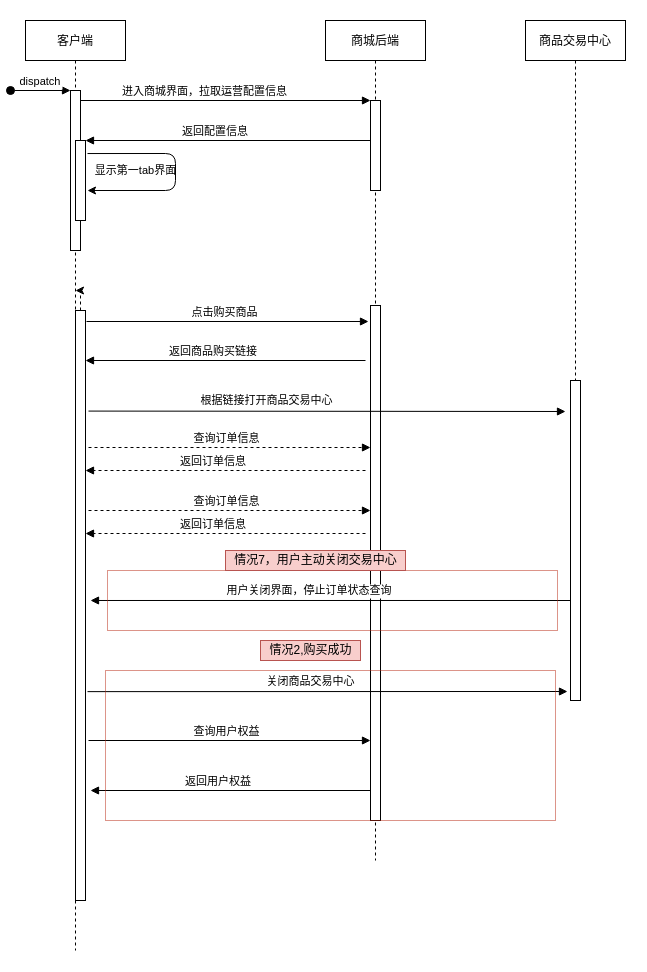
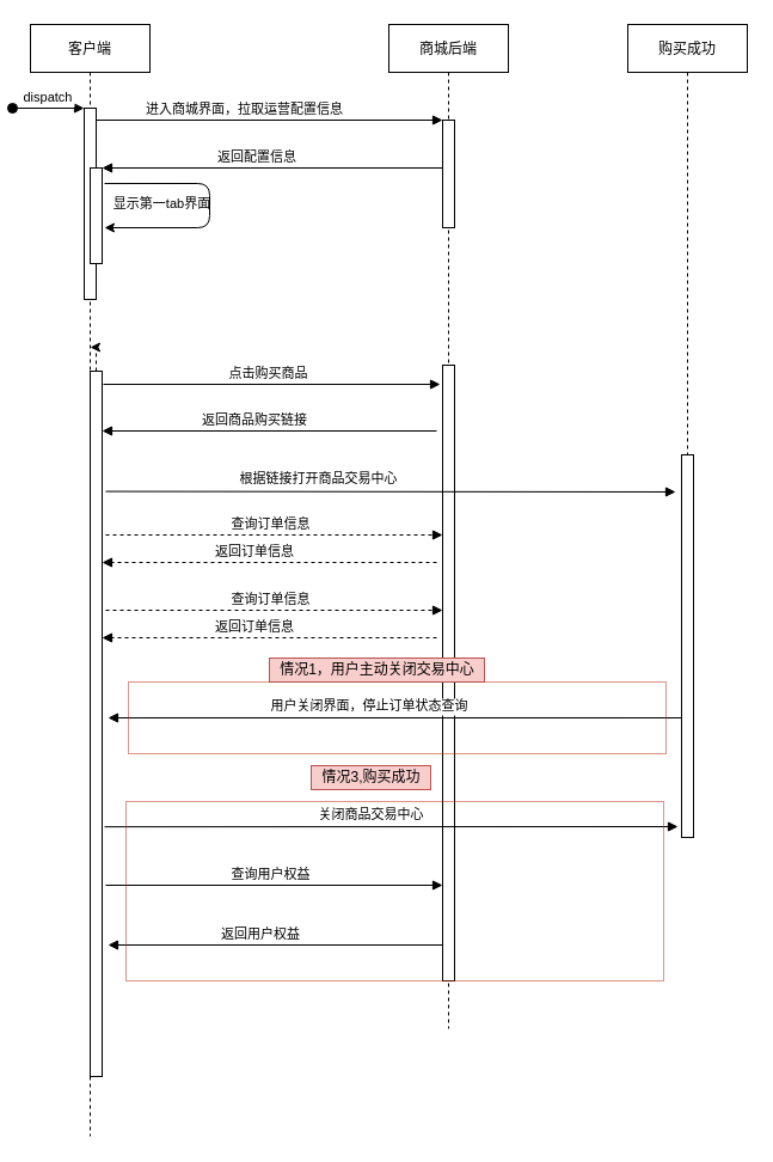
- <mxCell id="11" value="商品交易中心" style="shape=umlLifeline;perimeter=lifelinePerimeter;container=1;collapsible=0;recursiveResize=0;rounded=0;shadow=0;strokeWidth=1;" vertex="1" parent="1"><mxGeometry x="520" y="20" width="100" height="680" as="geometry" /></mxCell>
+ <mxCell id="11" value="购买成功" style="shape=umlLifeline;perimeter=lifelinePerimeter;container=1;collapsible=0;recursiveResize=0;rounded=0;shadow=0;strokeWidth=1;" vertex="1" parent="1"><mxGeometry x="520" y="20" width="100" height="680" as="geometry" /></mxCell>
- <mxCell id="30" value="情况7，用户主动关闭交易中心" style="text;html=1;align=center;verticalAlign=middle;resizable=0;points=[];autosize=1;strokeColor=#b85450;fillColor=#f8cecc;" vertex="1" parent="1"><mxGeometry x="220" y="550" width="180" height="20" as="geometry" /></mxCell>
+ <mxCell id="30" value="情况1，用户主动关闭交易中心" style="text;html=1;align=center;verticalAlign=middle;resizable=0;points=[];autosize=1;strokeColor=#b85450;fillColor=#f8cecc;" vertex="1" parent="1"><mxGeometry x="220" y="550" width="180" height="20" as="geometry" /></mxCell>
- <mxCell id="31" value="情况2,购买成功" style="text;html=1;align=center;verticalAlign=middle;resizable=0;points=[];autosize=1;strokeColor=#b85450;fillColor=#f8cecc;" vertex="1" parent="1"><mxGeometry x="255" y="640" width="100" height="20" as="geometry" /></mxCell>
+ <mxCell id="31" value="情况3,购买成功" style="text;html=1;align=center;verticalAlign=middle;resizable=0;points=[];autosize=1;strokeColor=#b85450;fillColor=#f8cecc;" vertex="1" parent="1"><mxGeometry x="255" y="640" width="100" height="20" as="geometry" /></mxCell>
